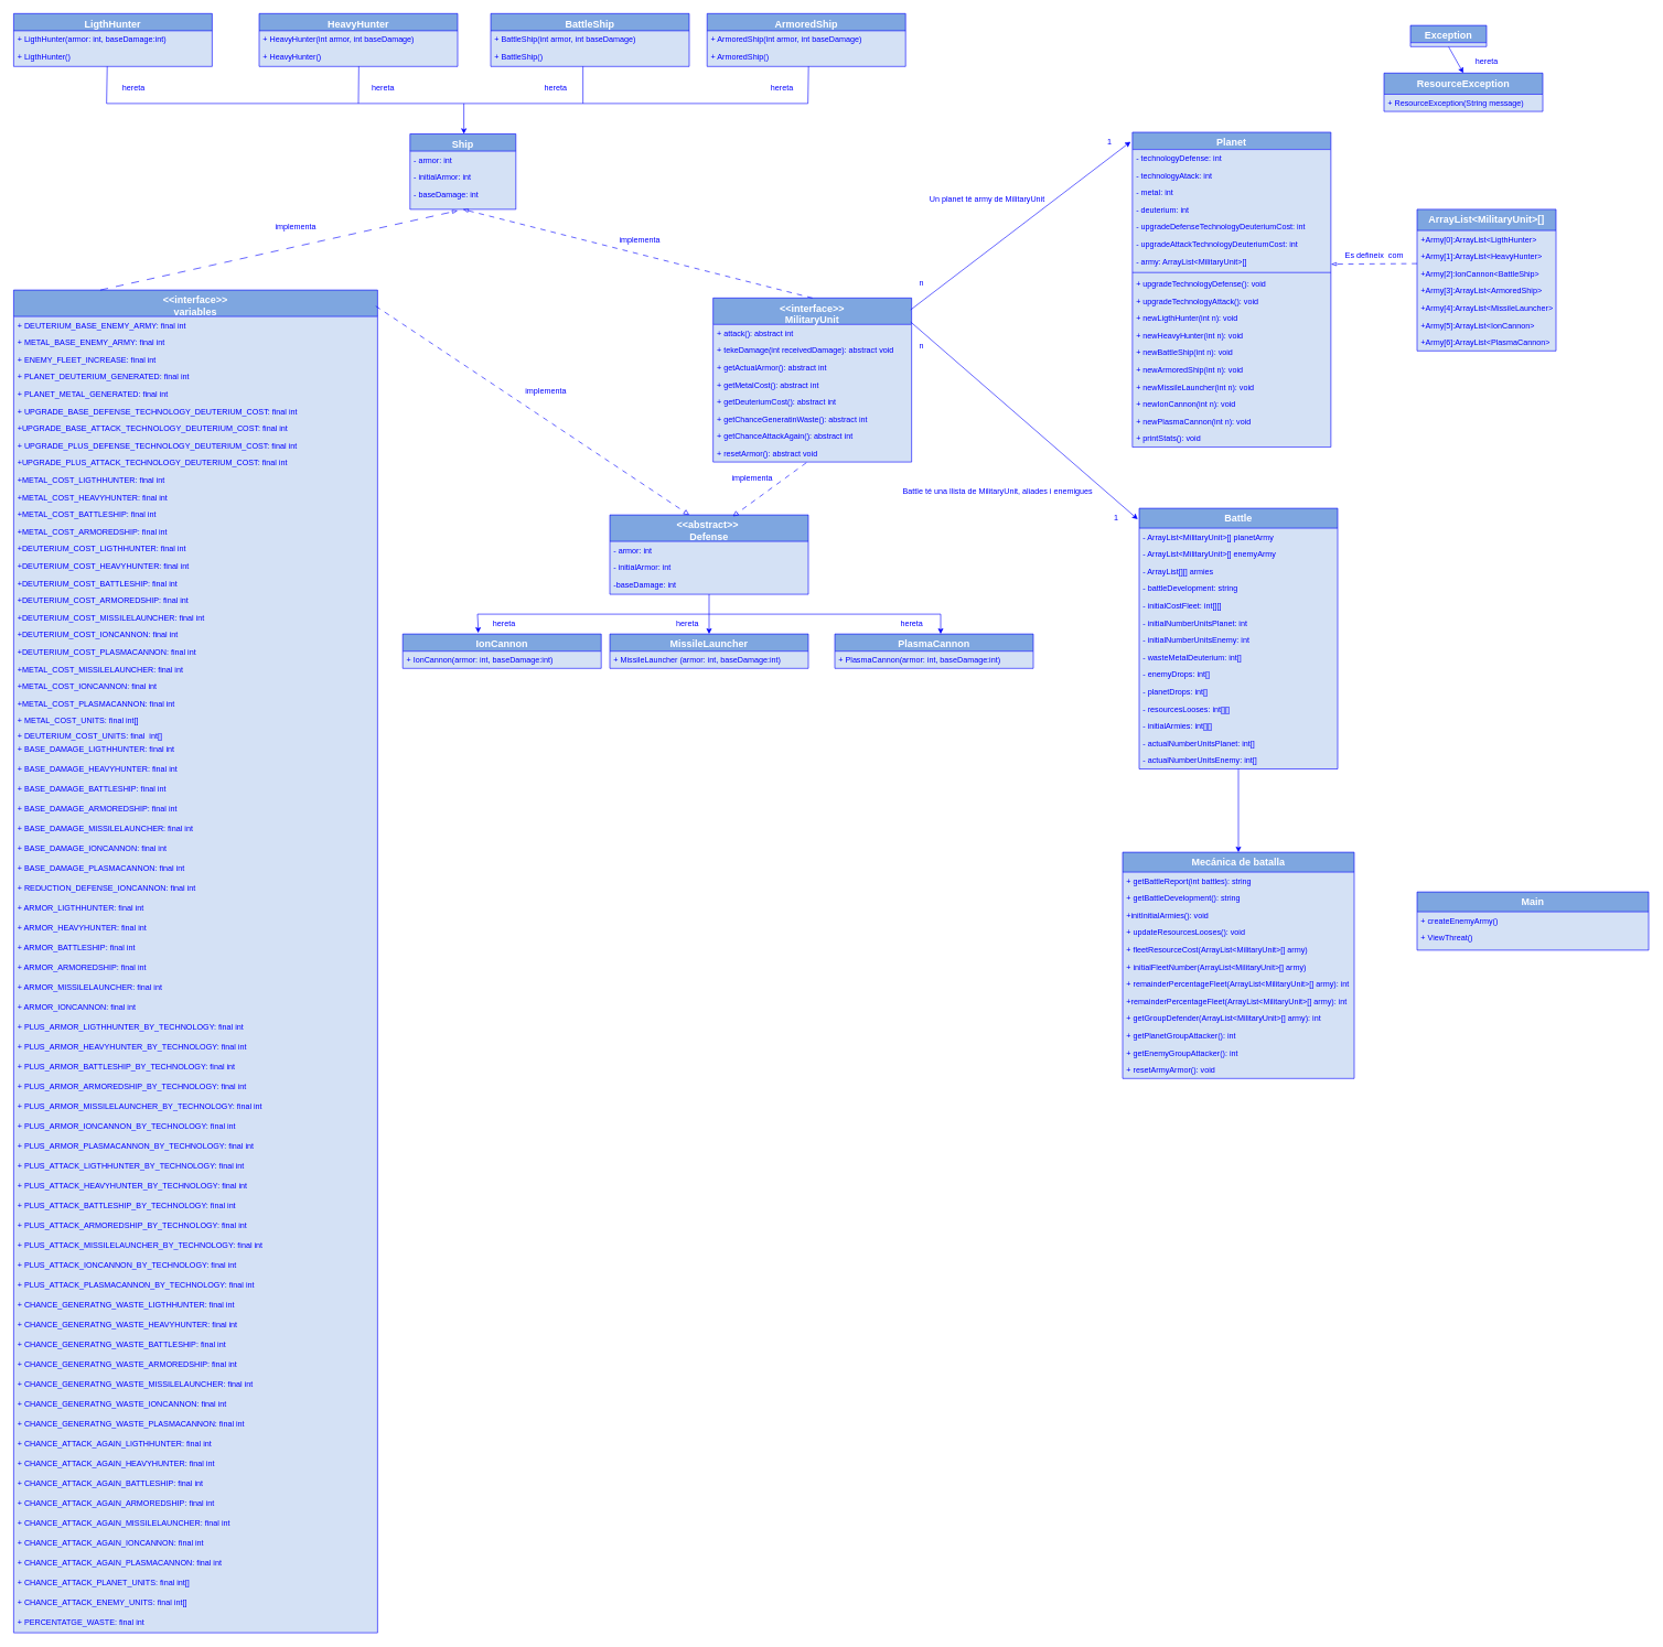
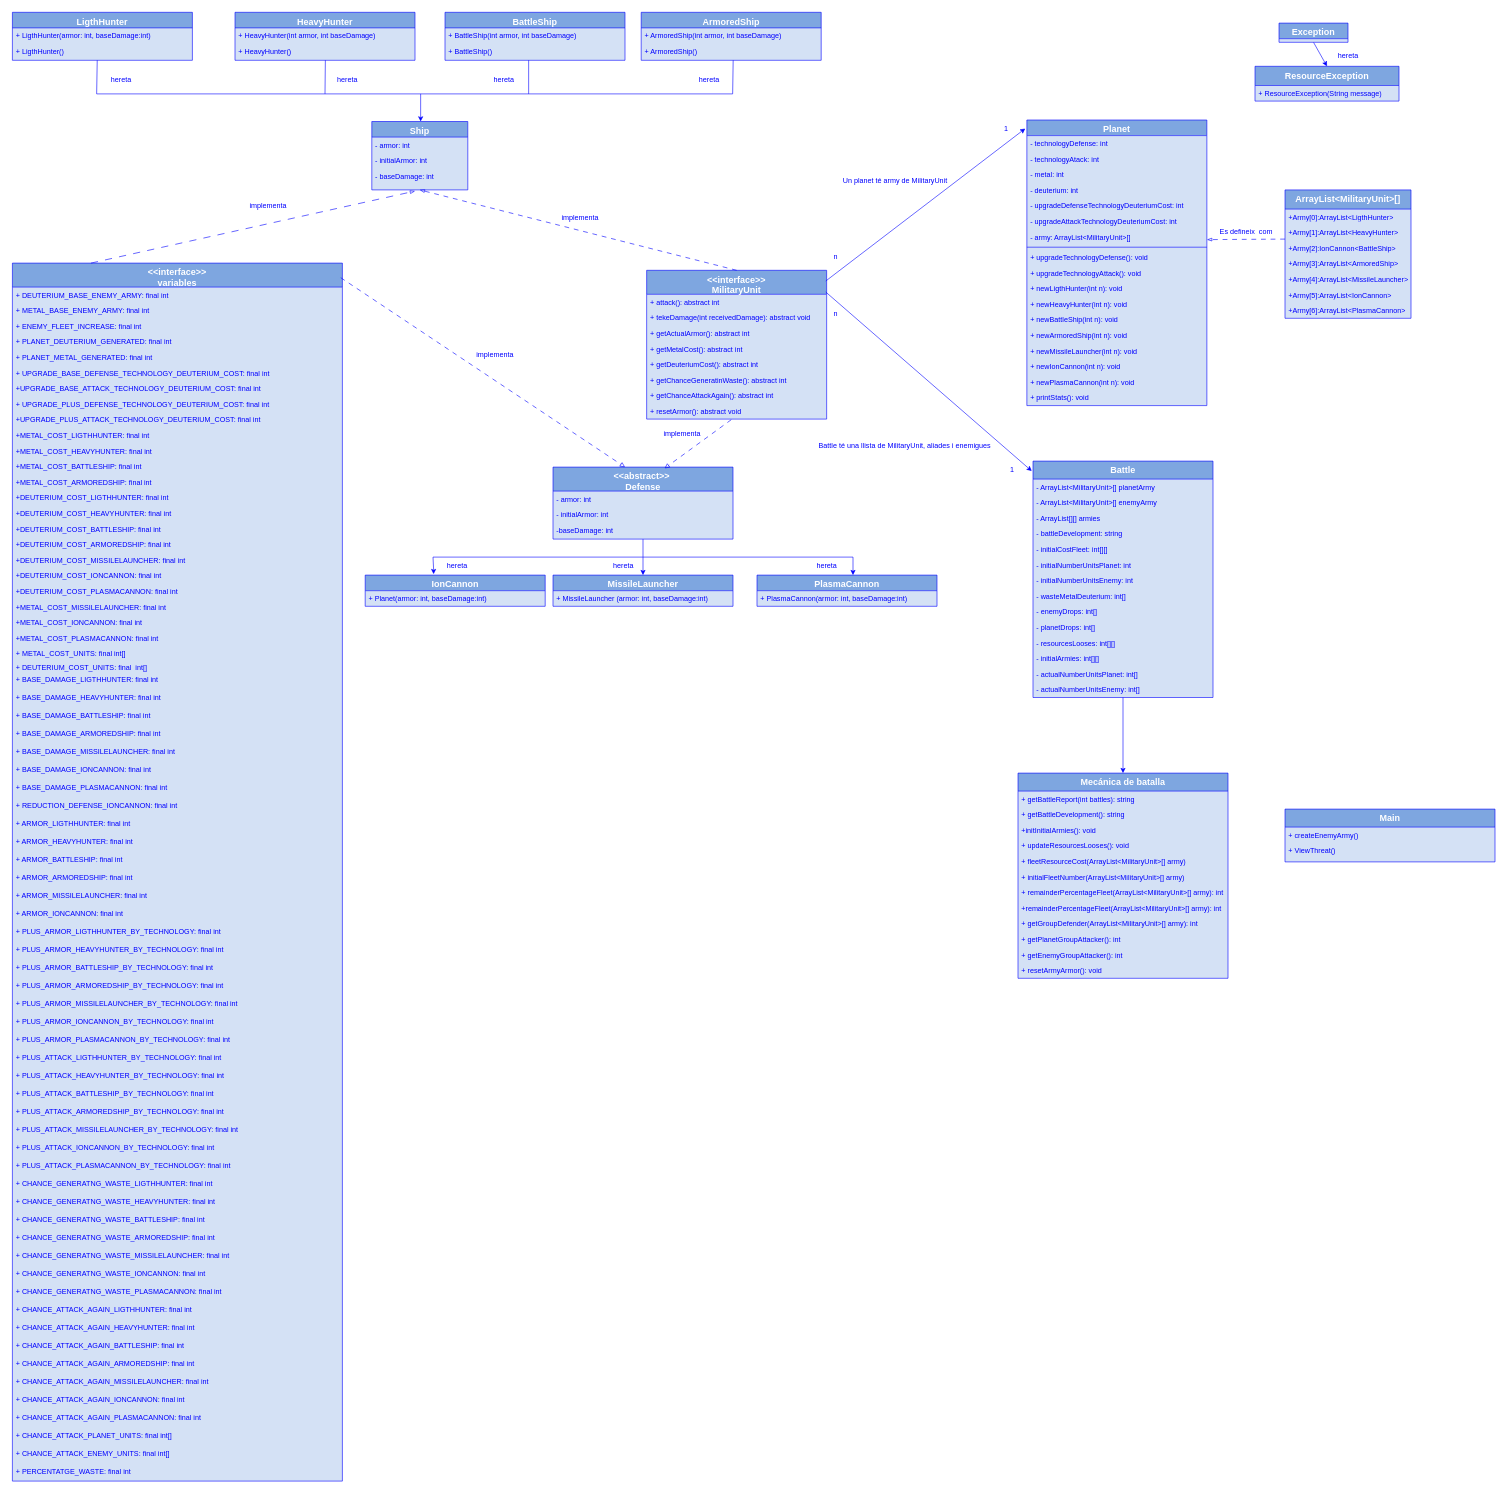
- <mxCell id="148" value="+ IonCannon(armor: int, baseDamage:int)" style="text;align=left;verticalAlign=top;spacingLeft=4;spacingRight=4;overflow=hidden;rotatable=0;points=[[0,0.5],[1,0.5]];portConstraint=eastwest;rounded=0;shadow=0;html=0;fontColor=#0000FF;" parent="147" vertex="1"><mxGeometry y="26" width="300" height="26" as="geometry" /></mxCell>
+ <mxCell id="148" value="+ Planet(armor: int, baseDamage:int)" style="text;align=left;verticalAlign=top;spacingLeft=4;spacingRight=4;overflow=hidden;rotatable=0;points=[[0,0.5],[1,0.5]];portConstraint=eastwest;rounded=0;shadow=0;html=0;fontColor=#0000FF;" parent="147" vertex="1"><mxGeometry y="26" width="300" height="26" as="geometry" /></mxCell>
